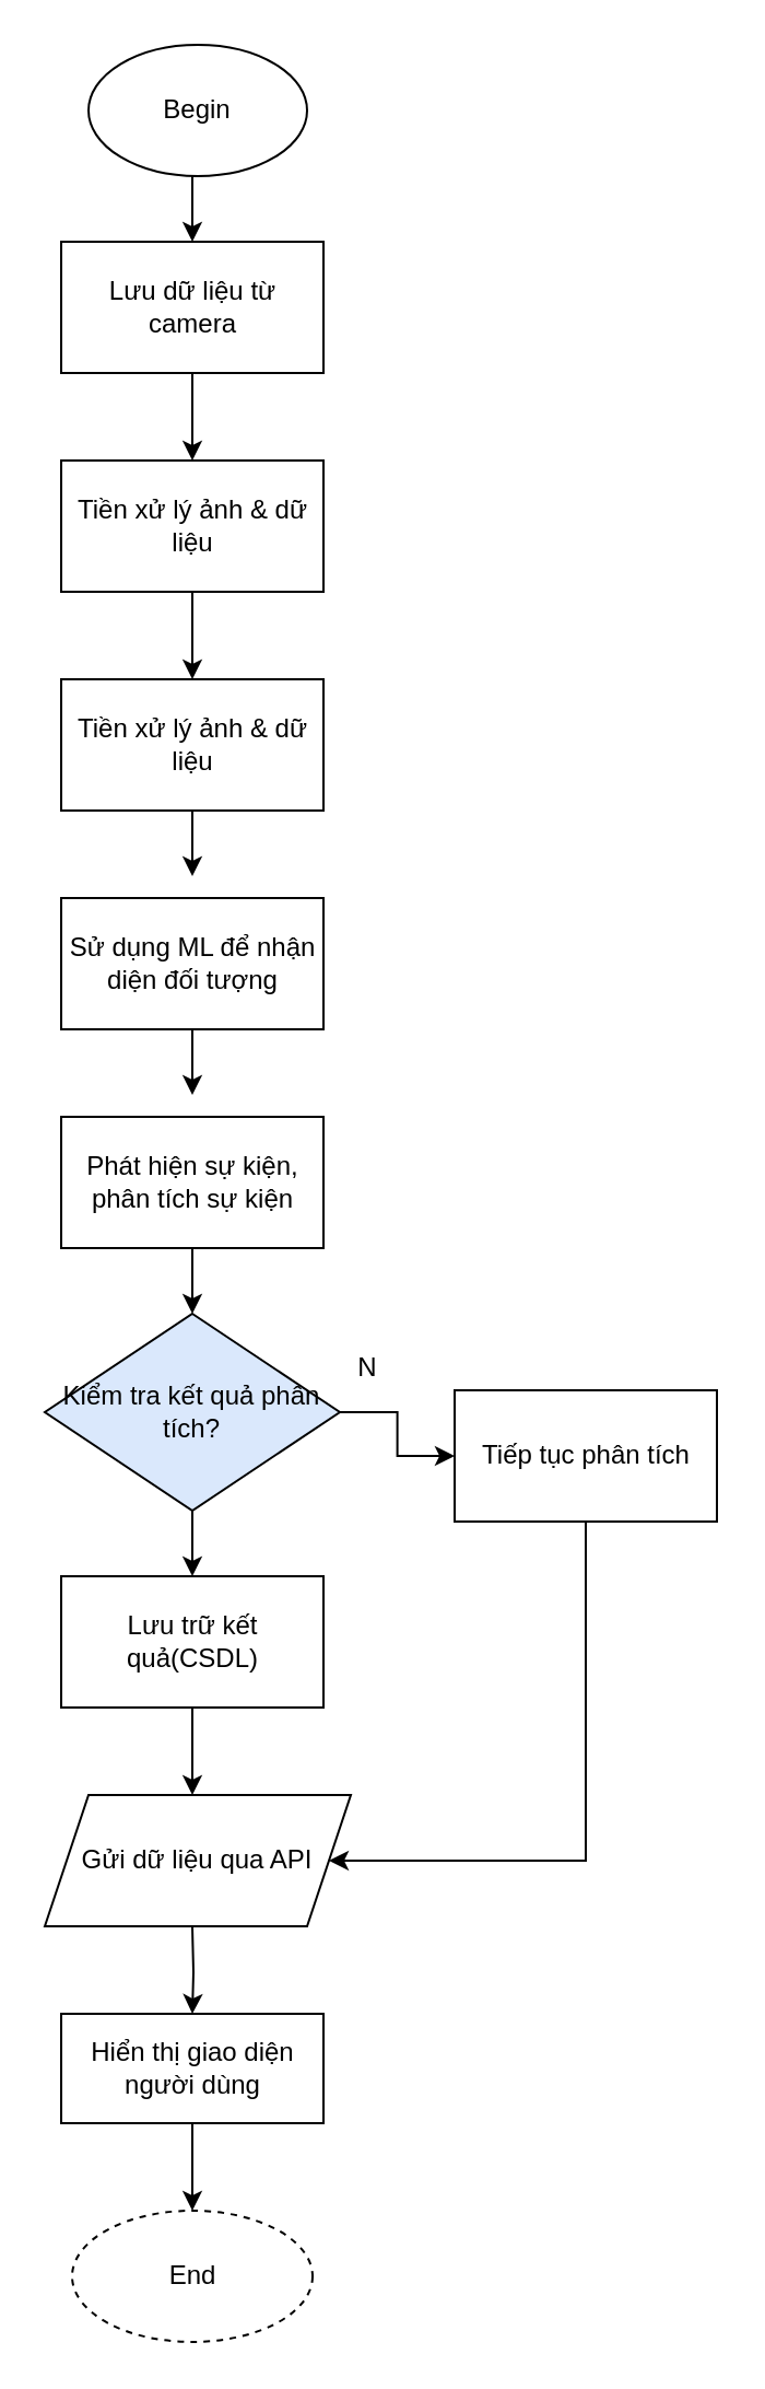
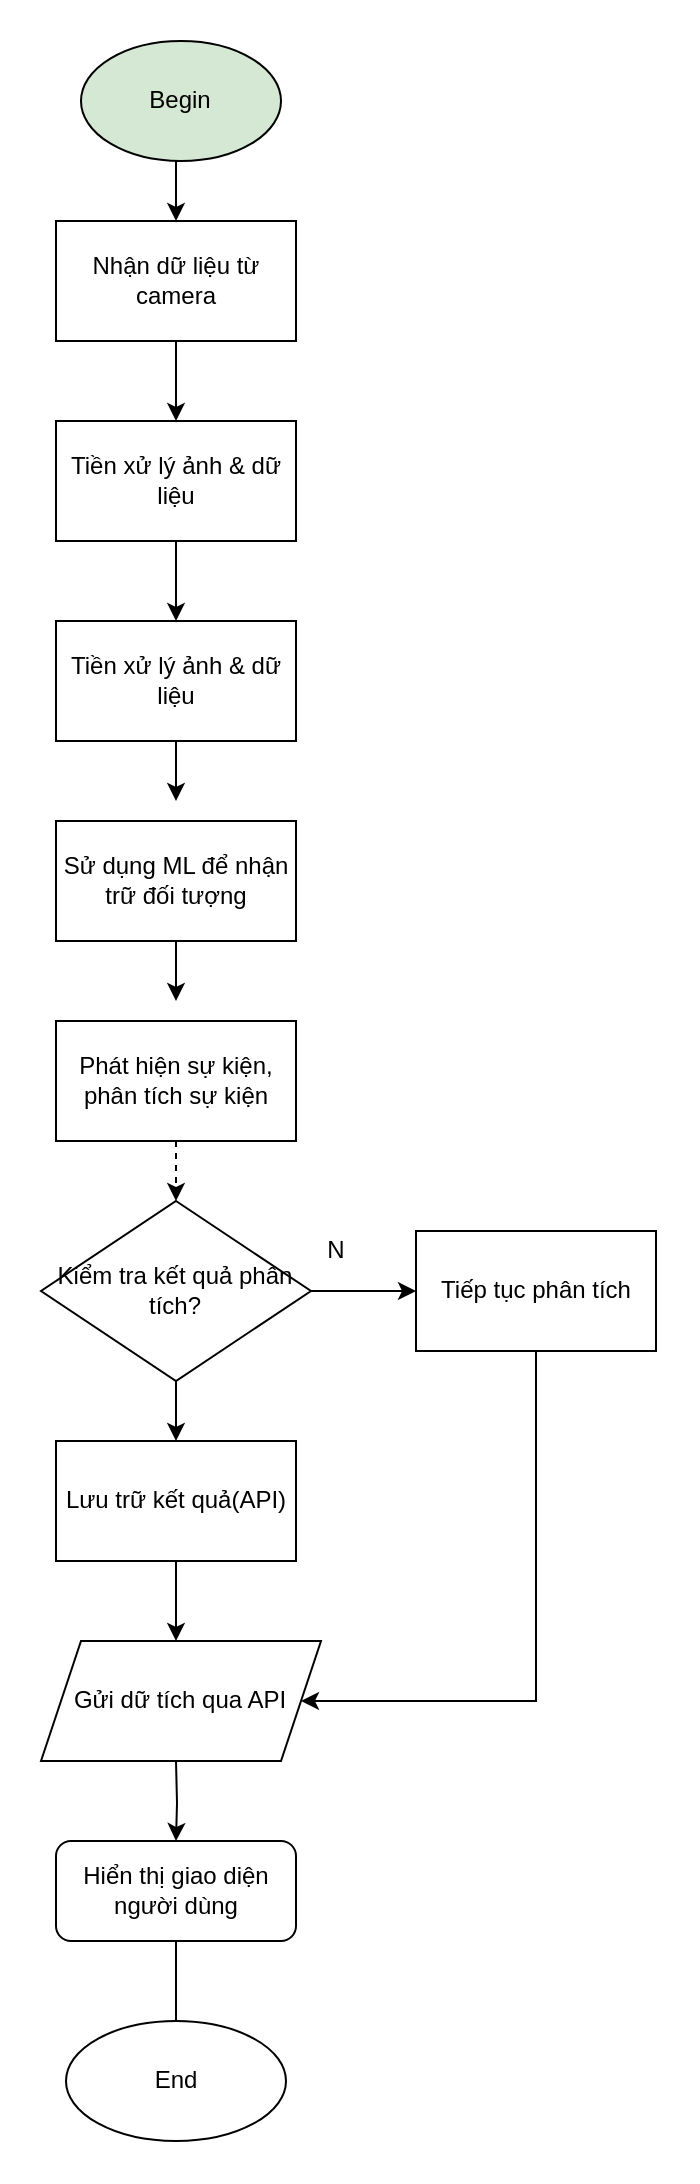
- <mxCell id="3" value="Begin" style="ellipse;whiteSpace=wrap;html=1;" vertex="1" parent="1"><mxGeometry x="40" y="20" width="100" height="60" as="geometry" /></mxCell>
+ <mxCell id="3" value="Begin" style="ellipse;whiteSpace=wrap;html=1;fillColor=#d5e8d4;" vertex="1" parent="1"><mxGeometry x="40" y="20" width="100" height="60" as="geometry" /></mxCell>
- <mxCell id="7" value="Lưu dữ liệu từ camera" style="rounded=0;whiteSpace=wrap;html=1;" vertex="1" parent="1"><mxGeometry x="27.5" y="110" width="120" height="60" as="geometry" /></mxCell>
+ <mxCell id="7" value="Nhận dữ liệu từ camera" style="rounded=0;whiteSpace=wrap;html=1;" vertex="1" parent="1"><mxGeometry x="27.5" y="110" width="120" height="60" as="geometry" /></mxCell>
- <mxCell id="11" value="Sử dụng ML để nhận diện đối tượng" style="rounded=0;whiteSpace=wrap;html=1;" vertex="1" parent="1"><mxGeometry x="27.5" y="410" width="120" height="60" as="geometry" /></mxCell>
+ <mxCell id="11" value="Sử dụng ML để nhận trữ đối tượng" style="rounded=0;whiteSpace=wrap;html=1;" vertex="1" parent="1"><mxGeometry x="27.5" y="410" width="120" height="60" as="geometry" /></mxCell>
- <mxCell id="12" style="edgeStyle=orthogonalEdgeStyle;rounded=0;orthogonalLoop=1;jettySize=auto;html=1;exitX=0.5;exitY=1;exitDx=0;exitDy=0;entryX=0.5;entryY=0;entryDx=0;entryDy=0;" edge="1" parent="1" source="13" target="16"><mxGeometry relative="1" as="geometry" /></mxCell>
+ <mxCell id="12" style="edgeStyle=orthogonalEdgeStyle;rounded=0;orthogonalLoop=1;jettySize=auto;html=1;exitX=0.5;exitY=1;exitDx=0;exitDy=0;entryX=0.5;entryY=0;entryDx=0;entryDy=0;dashed=1;" edge="1" parent="1" source="13" target="16"><mxGeometry relative="1" as="geometry" /></mxCell>
- <mxCell id="16" value="Kiểm tra kết quả phân tích?" style="rhombus;whiteSpace=wrap;html=1;fillColor=#dae8fc;" vertex="1" parent="1"><mxGeometry x="20" y="600" width="135" height="90" as="geometry" /></mxCell>
+ <mxCell id="16" value="Kiểm tra kết quả phân tích?" style="rhombus;whiteSpace=wrap;html=1;" vertex="1" parent="1"><mxGeometry x="20" y="600" width="135" height="90" as="geometry" /></mxCell>
- <mxCell id="23" value="Tiếp tục phân tích" style="rounded=0;whiteSpace=wrap;html=1;" vertex="1" parent="1"><mxGeometry x="207.5" y="635" width="120" height="60" as="geometry" /></mxCell>
+ <mxCell id="23" value="Tiếp tục phân tích" style="rounded=0;whiteSpace=wrap;html=1;" vertex="1" parent="1"><mxGeometry x="207.5" y="615" width="120" height="60" as="geometry" /></mxCell>
- <mxCell id="18" value="Lưu trữ kết quả(CSDL)" style="rounded=0;whiteSpace=wrap;html=1;" vertex="1" parent="1"><mxGeometry x="27.5" y="720" width="120" height="60" as="geometry" /></mxCell>
+ <mxCell id="18" value="Lưu trữ kết quả(API)" style="rounded=0;whiteSpace=wrap;html=1;" vertex="1" parent="1"><mxGeometry x="27.5" y="720" width="120" height="60" as="geometry" /></mxCell>
- <mxCell id="25" value="Gửi dữ liệu qua API" style="shape=parallelogram;perimeter=parallelogramPerimeter;whiteSpace=wrap;html=1;fixedSize=1;" vertex="1" parent="1"><mxGeometry x="20" y="820" width="140" height="60" as="geometry" /></mxCell>
+ <mxCell id="25" value="Gửi dữ tích qua API" style="shape=parallelogram;perimeter=parallelogramPerimeter;whiteSpace=wrap;html=1;fixedSize=1;" vertex="1" parent="1"><mxGeometry x="20" y="820" width="140" height="60" as="geometry" /></mxCell>
- <mxCell id="21" value="Hiển thị giao diện người dùng" style="rounded=0;whiteSpace=wrap;html=1;" vertex="1" parent="1"><mxGeometry x="27.5" y="920" width="120" height="50" as="geometry" /></mxCell>
+ <mxCell id="21" value="Hiển thị giao diện người dùng" style="whiteSpace=wrap;html=1;rounded=1;" vertex="1" parent="1"><mxGeometry x="27.5" y="920" width="120" height="50" as="geometry" /></mxCell>
- <mxCell id="20" value="" style="edgeStyle=orthogonalEdgeStyle;rounded=0;orthogonalLoop=1;jettySize=auto;html=1;" edge="1" parent="1" source="21" target="26"><mxGeometry relative="1" as="geometry" /></mxCell>
+ <mxCell id="20" value="" style="edgeStyle=orthogonalEdgeStyle;rounded=0;orthogonalLoop=1;jettySize=auto;html=1;endArrow=none;" edge="1" parent="1" source="21" target="26"><mxGeometry relative="1" as="geometry" /></mxCell>
- <mxCell id="26" value="End" style="ellipse;whiteSpace=wrap;html=1;dashed=1;" vertex="1" parent="1"><mxGeometry x="32.5" y="1010" width="110" height="60" as="geometry" /></mxCell>
+ <mxCell id="26" value="End" style="ellipse;whiteSpace=wrap;html=1;" vertex="1" parent="1"><mxGeometry x="32.5" y="1010" width="110" height="60" as="geometry" /></mxCell>
